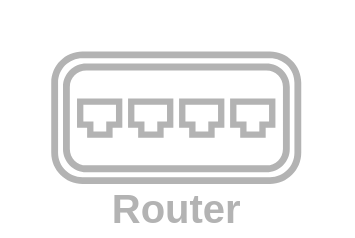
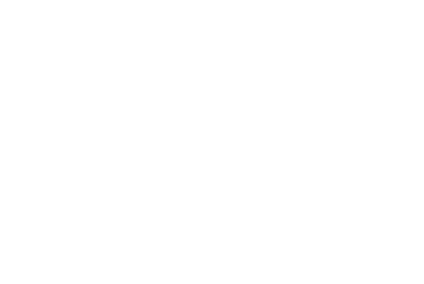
- <mxCell id="2" value="Router" style="sketch=0;pointerEvents=1;shadow=0;dashed=0;html=1;strokeColor=none;fillColor=#B3B3B3;aspect=fixed;labelPosition=center;verticalLabelPosition=bottom;verticalAlign=top;align=center;outlineConnect=0;shape=mxgraph.vvd.virtual_switch;fontSize=16;fontStyle=1;spacing=-4;fontColor=#B3B3B3;" vertex="1" parent="1"><mxGeometry y="20" width="100" height="53" as="geometry" x="20" /></mxCell>
